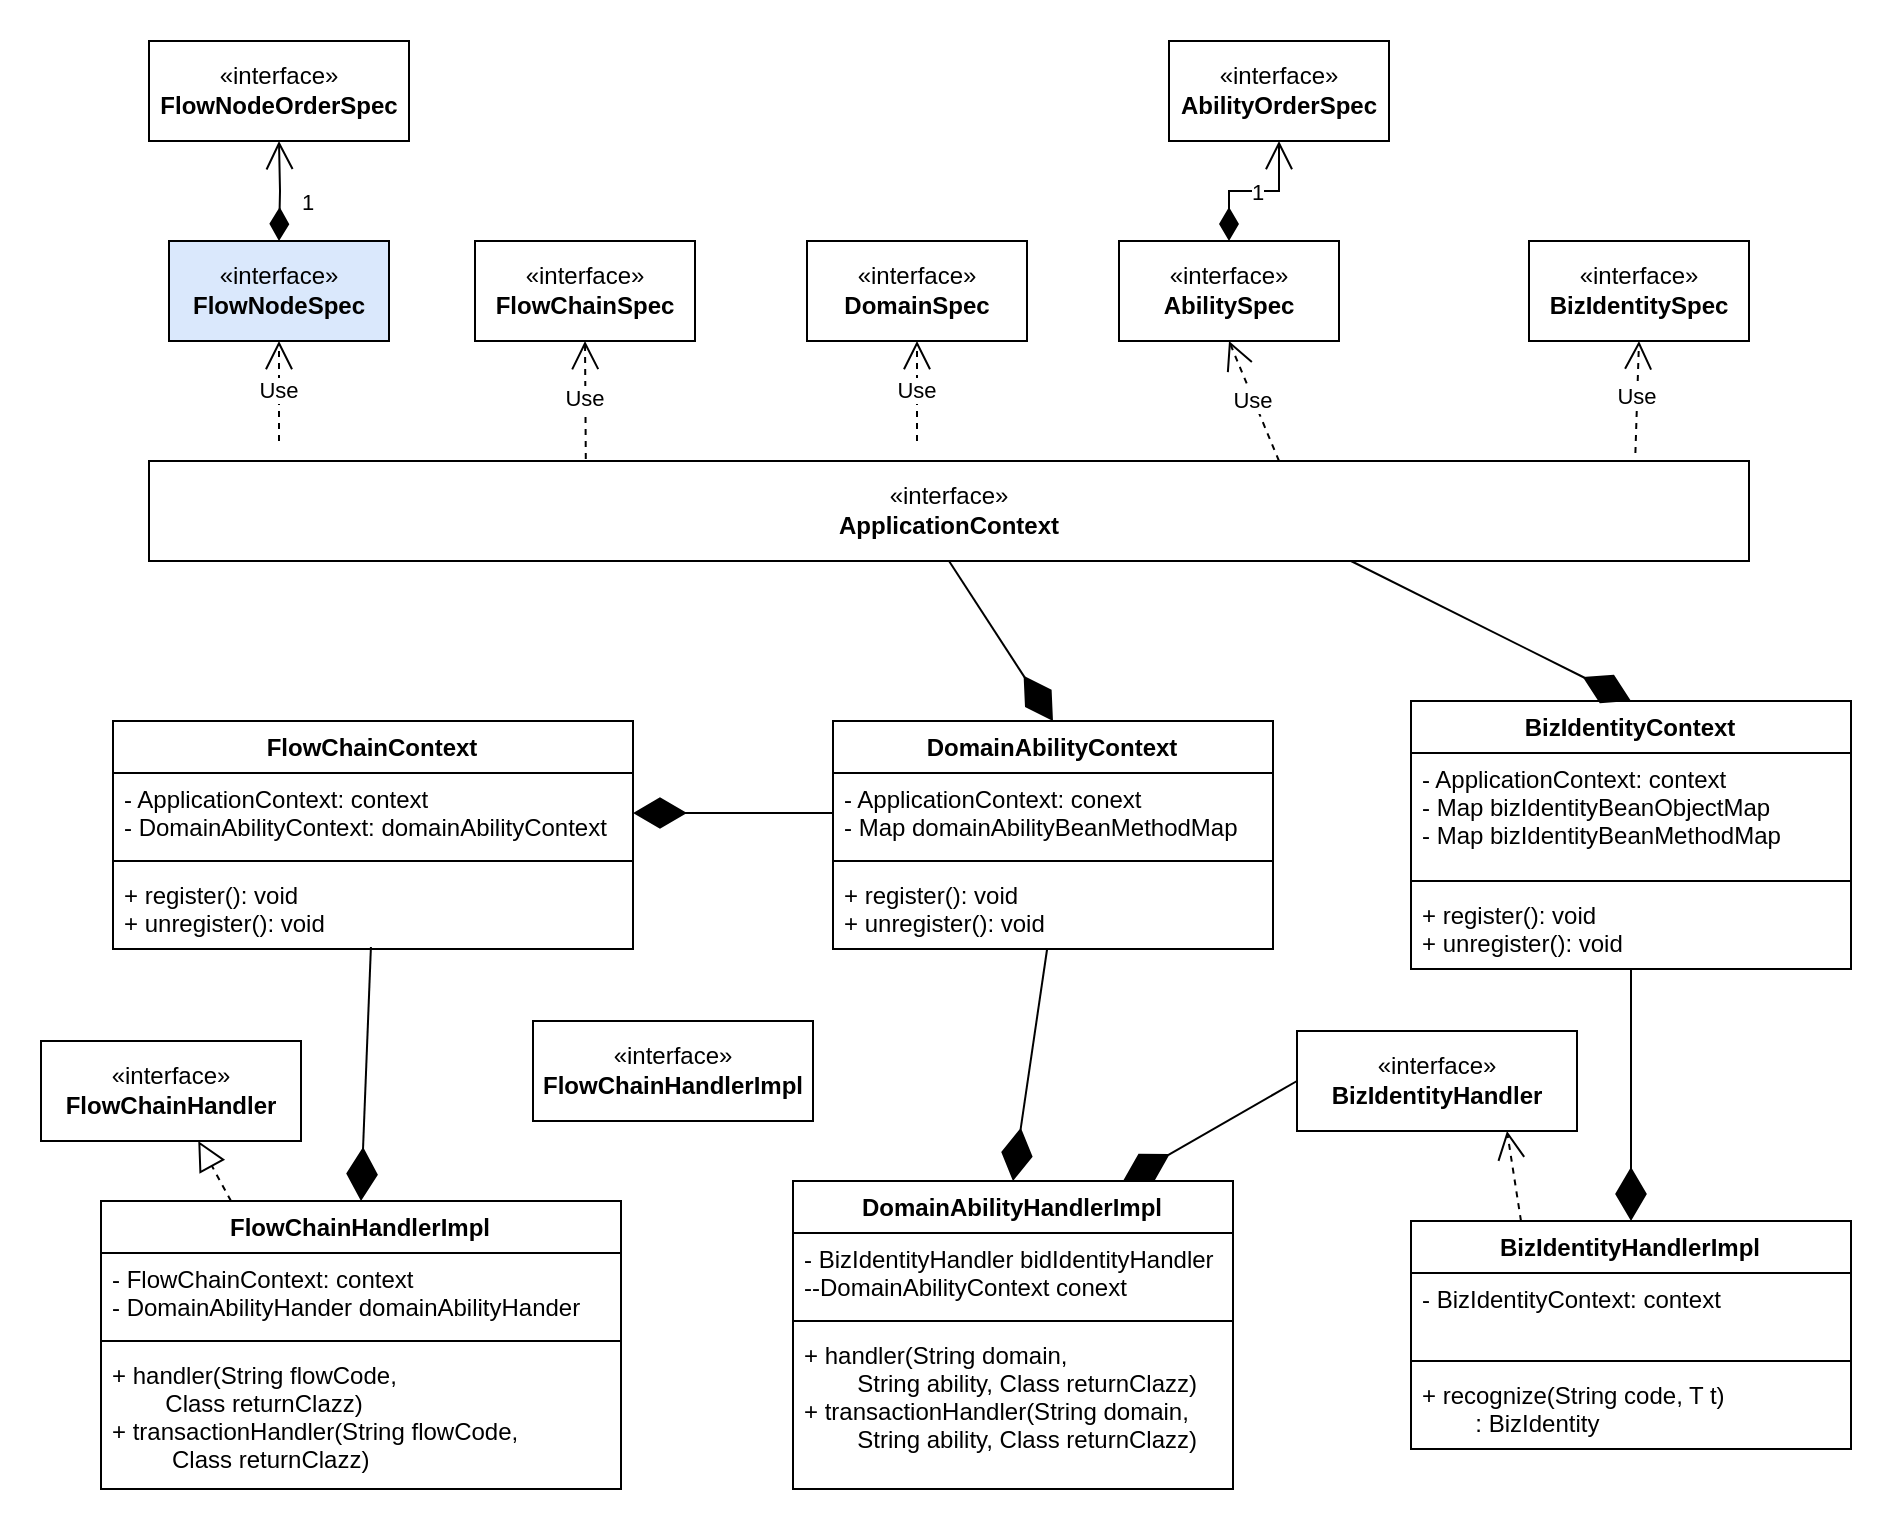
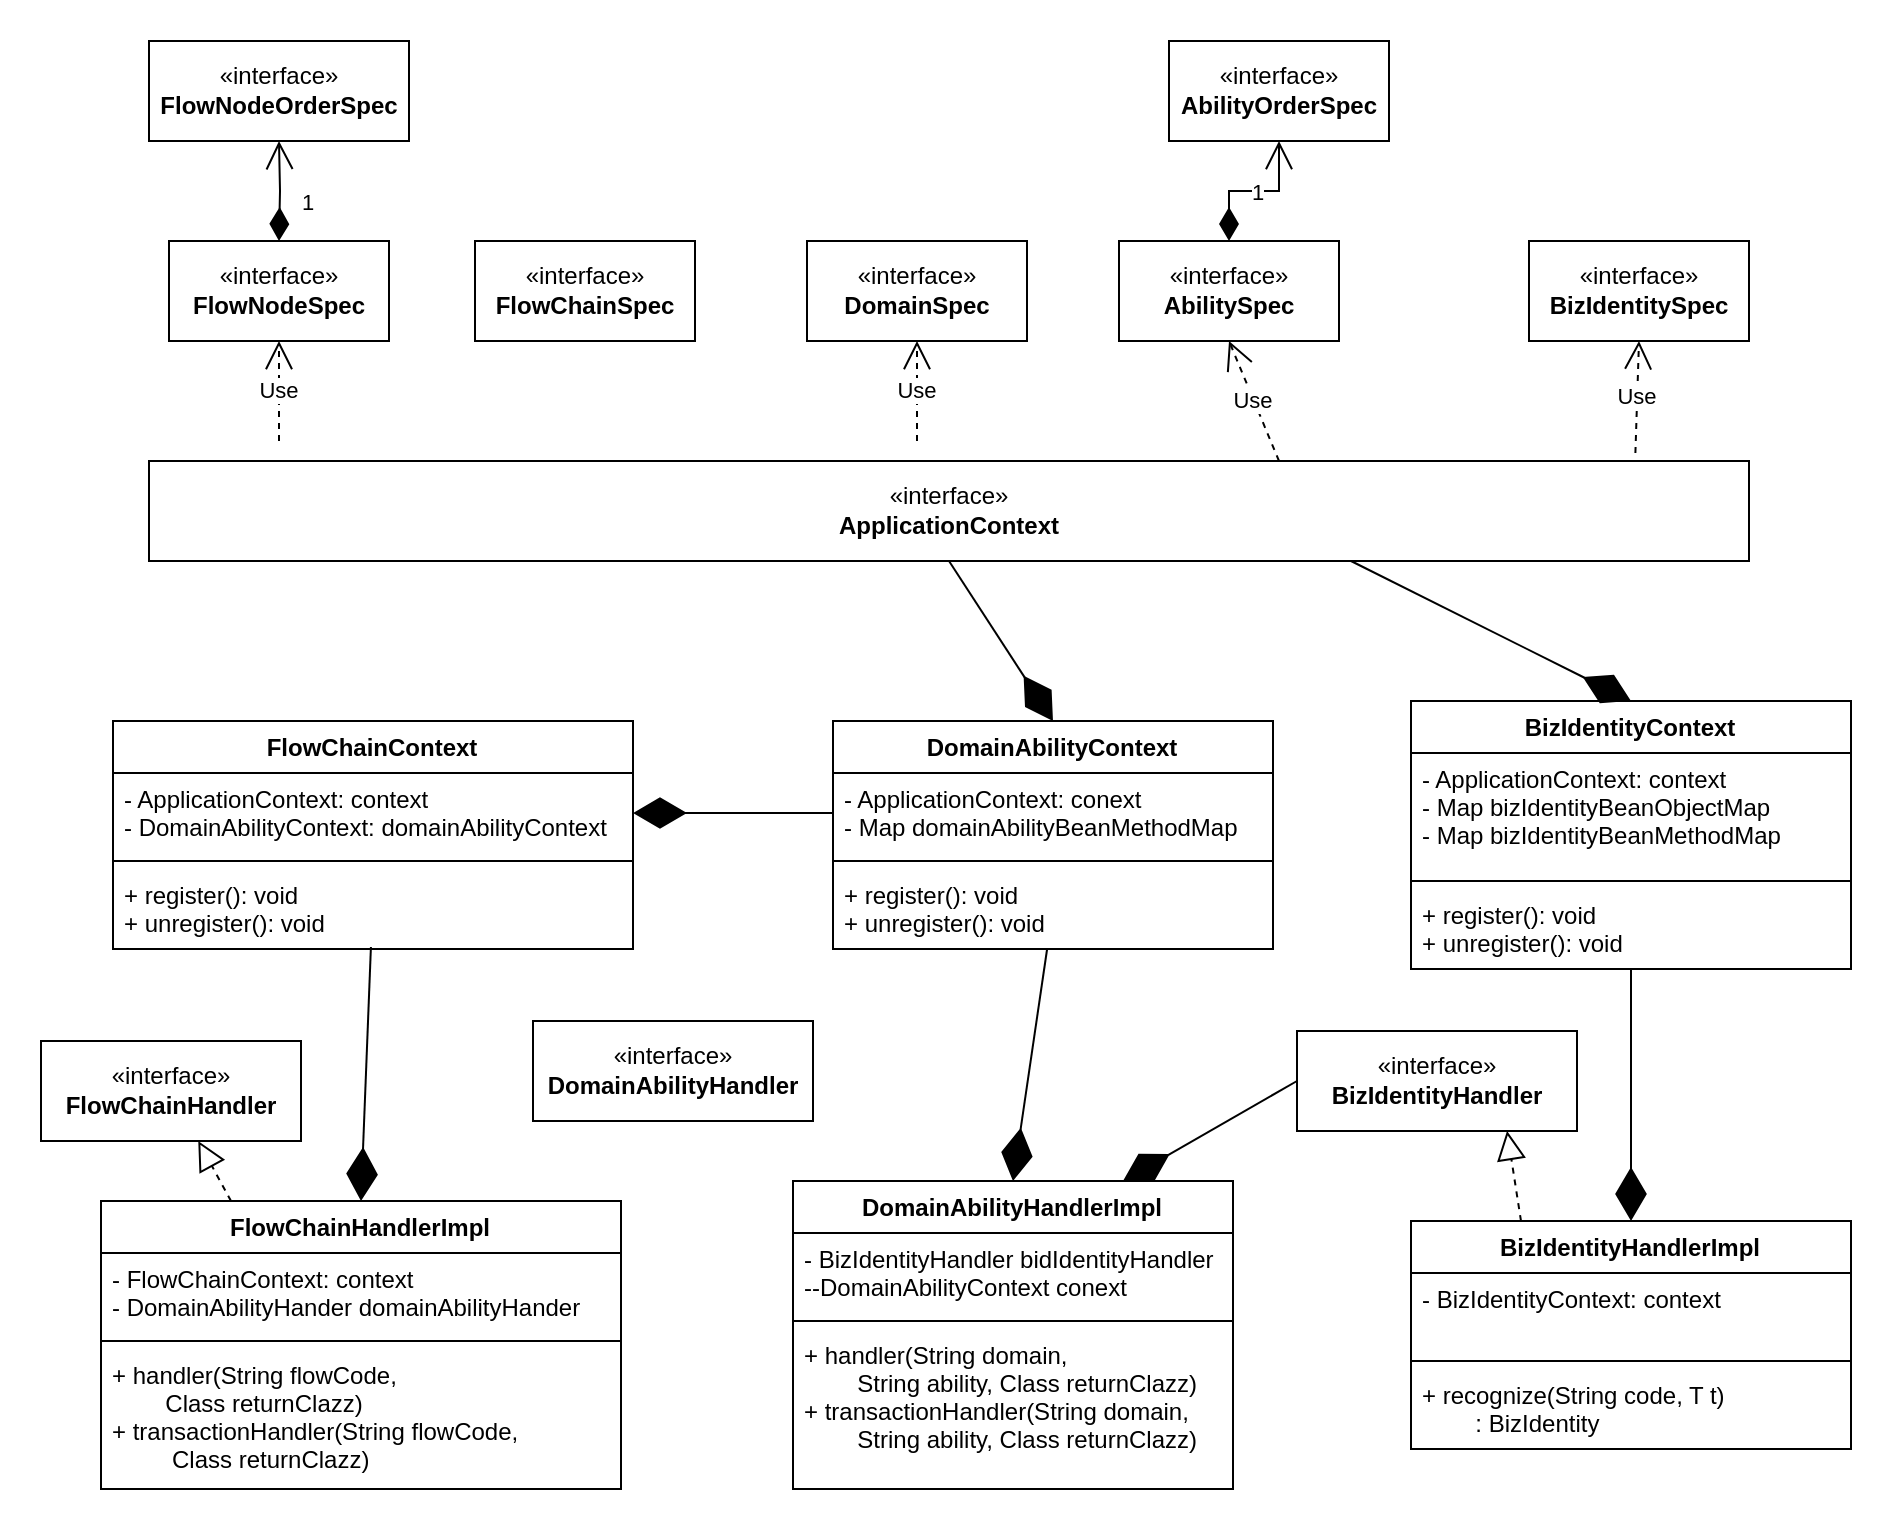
- <mxCell id="35" value="«interface»&lt;br&gt;&lt;b&gt;FlowNodeSpec&lt;/b&gt;" style="html=1;fillColor=#dae8fc;" vertex="1" parent="1"><mxGeometry x="84" y="120" width="110" height="50" as="geometry" /></mxCell>
+ <mxCell id="35" value="«interface»&lt;br&gt;&lt;b&gt;FlowNodeSpec&lt;/b&gt;" style="html=1;" vertex="1" parent="1"><mxGeometry x="84" y="120" width="110" height="50" as="geometry" /></mxCell>
- <mxCell id="40" value="Use" style="endArrow=open;endSize=12;dashed=1;html=1;rounded=0;exitX=0.273;exitY=-0.02;exitDx=0;exitDy=0;exitPerimeter=0;entryX=0.5;entryY=1;entryDx=0;entryDy=0;" edge="1" parent="1" source="7" target="36"><mxGeometry width="160" relative="1" as="geometry"><mxPoint x="510" y="246" as="sourcePoint" /><mxPoint x="510" y="190" as="targetPoint" /></mxGeometry></mxCell>
- <mxCell id="24" value="«interface»&lt;br&gt;&lt;b&gt;FlowChainHandlerImpl&lt;br&gt;&lt;/b&gt;" style="html=1;" vertex="1" parent="1"><mxGeometry x="266" y="510" width="140" height="50" as="geometry" /></mxCell>
+ <mxCell id="24" value="«interface»&lt;br&gt;&lt;b&gt;DomainAbilityHandler&lt;br&gt;&lt;/b&gt;" style="html=1;" vertex="1" parent="1"><mxGeometry x="266" y="510" width="140" height="50" as="geometry" /></mxCell>
- <mxCell id="27" value="" style="endArrow=open;dashed=1;endFill=0;endSize=12;html=1;rounded=0;entryX=0.75;entryY=1;entryDx=0;entryDy=0;exitX=0.25;exitY=0;exitDx=0;exitDy=0;" edge="1" parent="1" source="20" target="25"><mxGeometry width="160" relative="1" as="geometry"><mxPoint x="806" y="690" as="sourcePoint" /><mxPoint x="776" y="790" as="targetPoint" /></mxGeometry></mxCell>
+ <mxCell id="27" value="" style="endArrow=block;dashed=1;endFill=0;endSize=12;html=1;rounded=0;entryX=0.75;entryY=1;entryDx=0;entryDy=0;exitX=0.25;exitY=0;exitDx=0;exitDy=0;" edge="1" parent="1" source="20" target="25"><mxGeometry width="160" relative="1" as="geometry"><mxPoint x="806" y="690" as="sourcePoint" /><mxPoint x="776" y="790" as="targetPoint" /></mxGeometry></mxCell>
